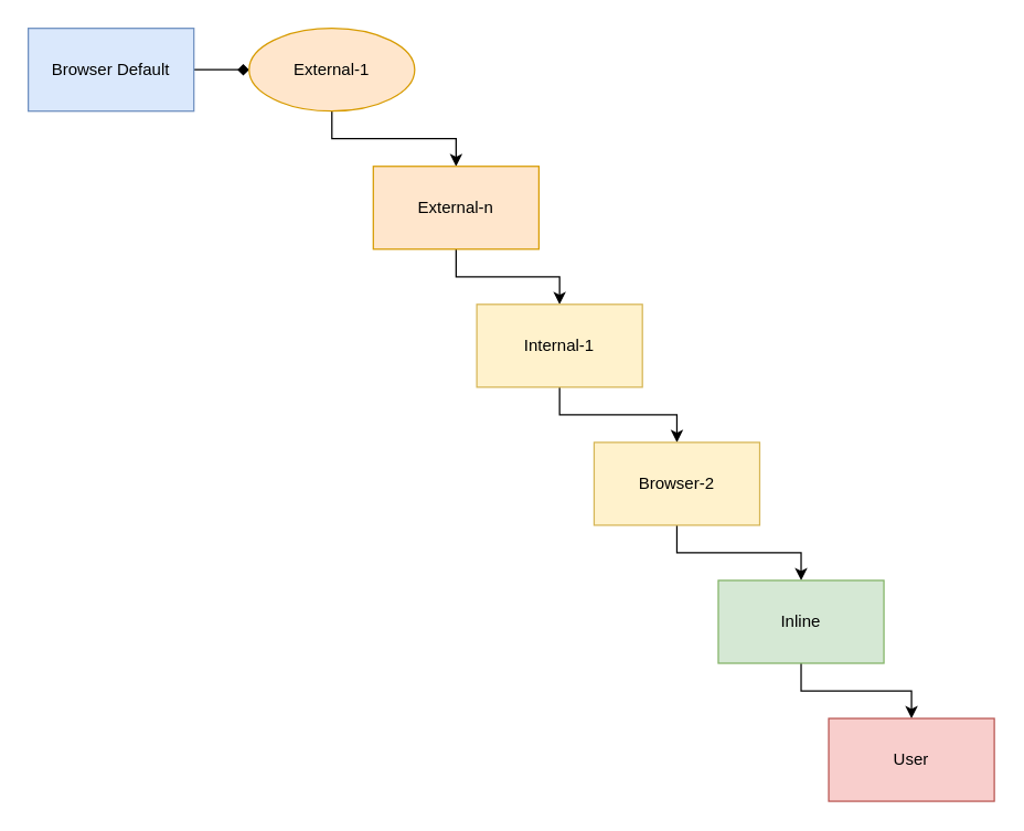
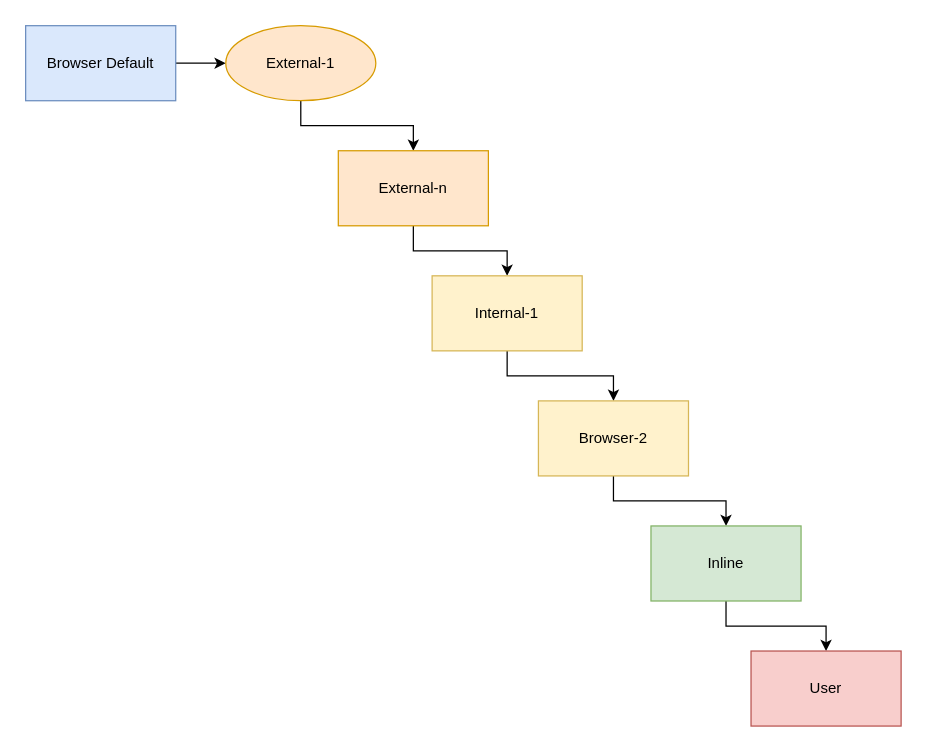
- <mxCell id="2" value="" style="edgeStyle=orthogonalEdgeStyle;rounded=0;orthogonalLoop=1;jettySize=auto;html=1;endArrow=diamond;" edge="1" parent="1" source="3" target="5"><mxGeometry relative="1" as="geometry" /></mxCell>
+ <mxCell id="2" value="" style="edgeStyle=orthogonalEdgeStyle;rounded=0;orthogonalLoop=1;jettySize=auto;html=1;" edge="1" parent="1" source="3" target="5"><mxGeometry relative="1" as="geometry" /></mxCell>
